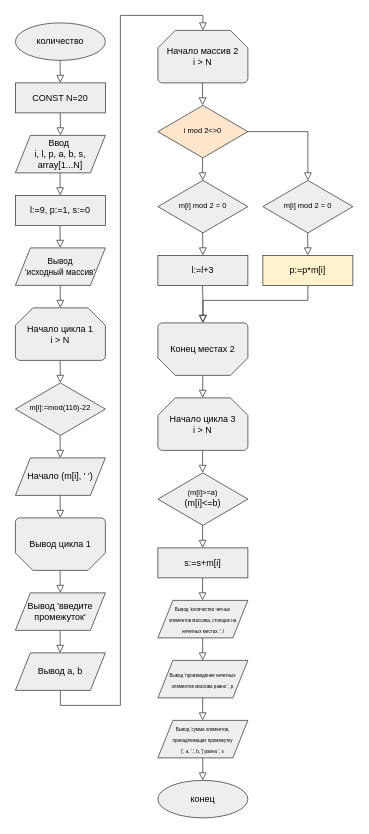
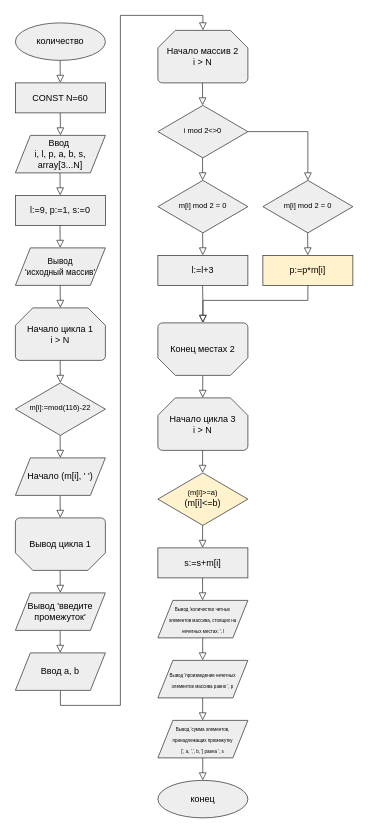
- <mxCell id="14" value="CONST N=20" style="rounded=0;whiteSpace=wrap;html=1;strokeColor=#36393d;fillColor=#eeeeee;fontColor=#000000;" parent="1" vertex="1"><mxGeometry x="20" y="110" width="120" height="40" as="geometry" /></mxCell>
+ <mxCell id="14" value="CONST N=60" style="rounded=0;whiteSpace=wrap;html=1;strokeColor=#36393d;fillColor=#eeeeee;fontColor=#000000;" parent="1" vertex="1"><mxGeometry x="20" y="110" width="120" height="40" as="geometry" /></mxCell>
- <mxCell id="34" value="&lt;font style=&quot;&quot;&gt;&lt;font style=&quot;font-size: 10px;&quot;&gt;i mod 2&amp;lt;&amp;gt;0&lt;/font&gt;&lt;br&gt;&lt;/font&gt;" style="rhombus;whiteSpace=wrap;html=1;shadow=0;fontFamily=Helvetica;fontSize=12;align=center;strokeWidth=1;spacing=6;spacingTop=-4;strokeColor=#36393d;fillColor=#ffe6cc;fontColor=#000000;" parent="1" vertex="1"><mxGeometry x="210" y="140" width="120" height="70" as="geometry" /></mxCell>
+ <mxCell id="34" value="&lt;font style=&quot;&quot;&gt;&lt;font style=&quot;font-size: 10px;&quot;&gt;i mod 2&amp;lt;&amp;gt;0&lt;/font&gt;&lt;br&gt;&lt;/font&gt;" style="rhombus;whiteSpace=wrap;html=1;shadow=0;fontFamily=Helvetica;fontSize=12;align=center;strokeWidth=1;spacing=6;spacingTop=-4;strokeColor=#36393d;fillColor=#eeeeee;fontColor=#000000;" parent="1" vertex="1"><mxGeometry x="210" y="140" width="120" height="70" as="geometry" /></mxCell>
- <mxCell id="5" value="Ввод&amp;nbsp;&lt;br&gt;i, l, p, a, b, s,&lt;br&gt;array[1...N]" style="shape=parallelogram;perimeter=parallelogramPerimeter;whiteSpace=wrap;html=1;fixedSize=1;strokeColor=#36393d;fillColor=#eeeeee;fontColor=#000000;" parent="1" vertex="1"><mxGeometry x="20" y="180" width="120" height="50" as="geometry" /></mxCell>
+ <mxCell id="5" value="Ввод&amp;nbsp;&lt;br&gt;i, l, p, a, b, s,&lt;br&gt;array[3...N]" style="shape=parallelogram;perimeter=parallelogramPerimeter;whiteSpace=wrap;html=1;fixedSize=1;strokeColor=#36393d;fillColor=#eeeeee;fontColor=#000000;" parent="1" vertex="1"><mxGeometry x="20" y="180" width="120" height="50" as="geometry" /></mxCell>
- <mxCell id="41" value="&lt;font style=&quot;&quot;&gt;&lt;font style=&quot;font-size: 10px;&quot;&gt;(m[i]&amp;gt;=a)&lt;br&gt;&lt;/font&gt;(m[i]&amp;lt;=b)&lt;br&gt;&lt;/font&gt;" style="rhombus;whiteSpace=wrap;html=1;shadow=0;fontFamily=Helvetica;fontSize=12;align=center;strokeWidth=1;spacing=6;spacingTop=-4;strokeColor=#36393d;fillColor=#eeeeee;fontColor=#000000;" parent="1" vertex="1"><mxGeometry x="210" y="630" width="120" height="70" as="geometry" /></mxCell>
+ <mxCell id="41" value="&lt;font style=&quot;&quot;&gt;&lt;font style=&quot;font-size: 10px;&quot;&gt;(m[i]&amp;gt;=a)&lt;br&gt;&lt;/font&gt;(m[i]&amp;lt;=b)&lt;br&gt;&lt;/font&gt;" style="rhombus;whiteSpace=wrap;html=1;shadow=0;fontFamily=Helvetica;fontSize=12;align=center;strokeWidth=1;spacing=6;spacingTop=-4;strokeColor=#36393d;fillColor=#fff2cc;fontColor=#000000;" parent="1" vertex="1"><mxGeometry x="210" y="630" width="120" height="70" as="geometry" /></mxCell>
- <mxCell id="32" value="Вывод a, b" style="shape=parallelogram;perimeter=parallelogramPerimeter;whiteSpace=wrap;html=1;fixedSize=1;strokeColor=#36393d;fillColor=#eeeeee;fontColor=#000000;" parent="1" vertex="1"><mxGeometry x="20" y="870" width="120" height="50" as="geometry" /></mxCell>
+ <mxCell id="32" value="Ввод a, b" style="shape=parallelogram;perimeter=parallelogramPerimeter;whiteSpace=wrap;html=1;fixedSize=1;strokeColor=#36393d;fillColor=#eeeeee;fontColor=#000000;" parent="1" vertex="1"><mxGeometry x="20" y="870" width="120" height="50" as="geometry" /></mxCell>
